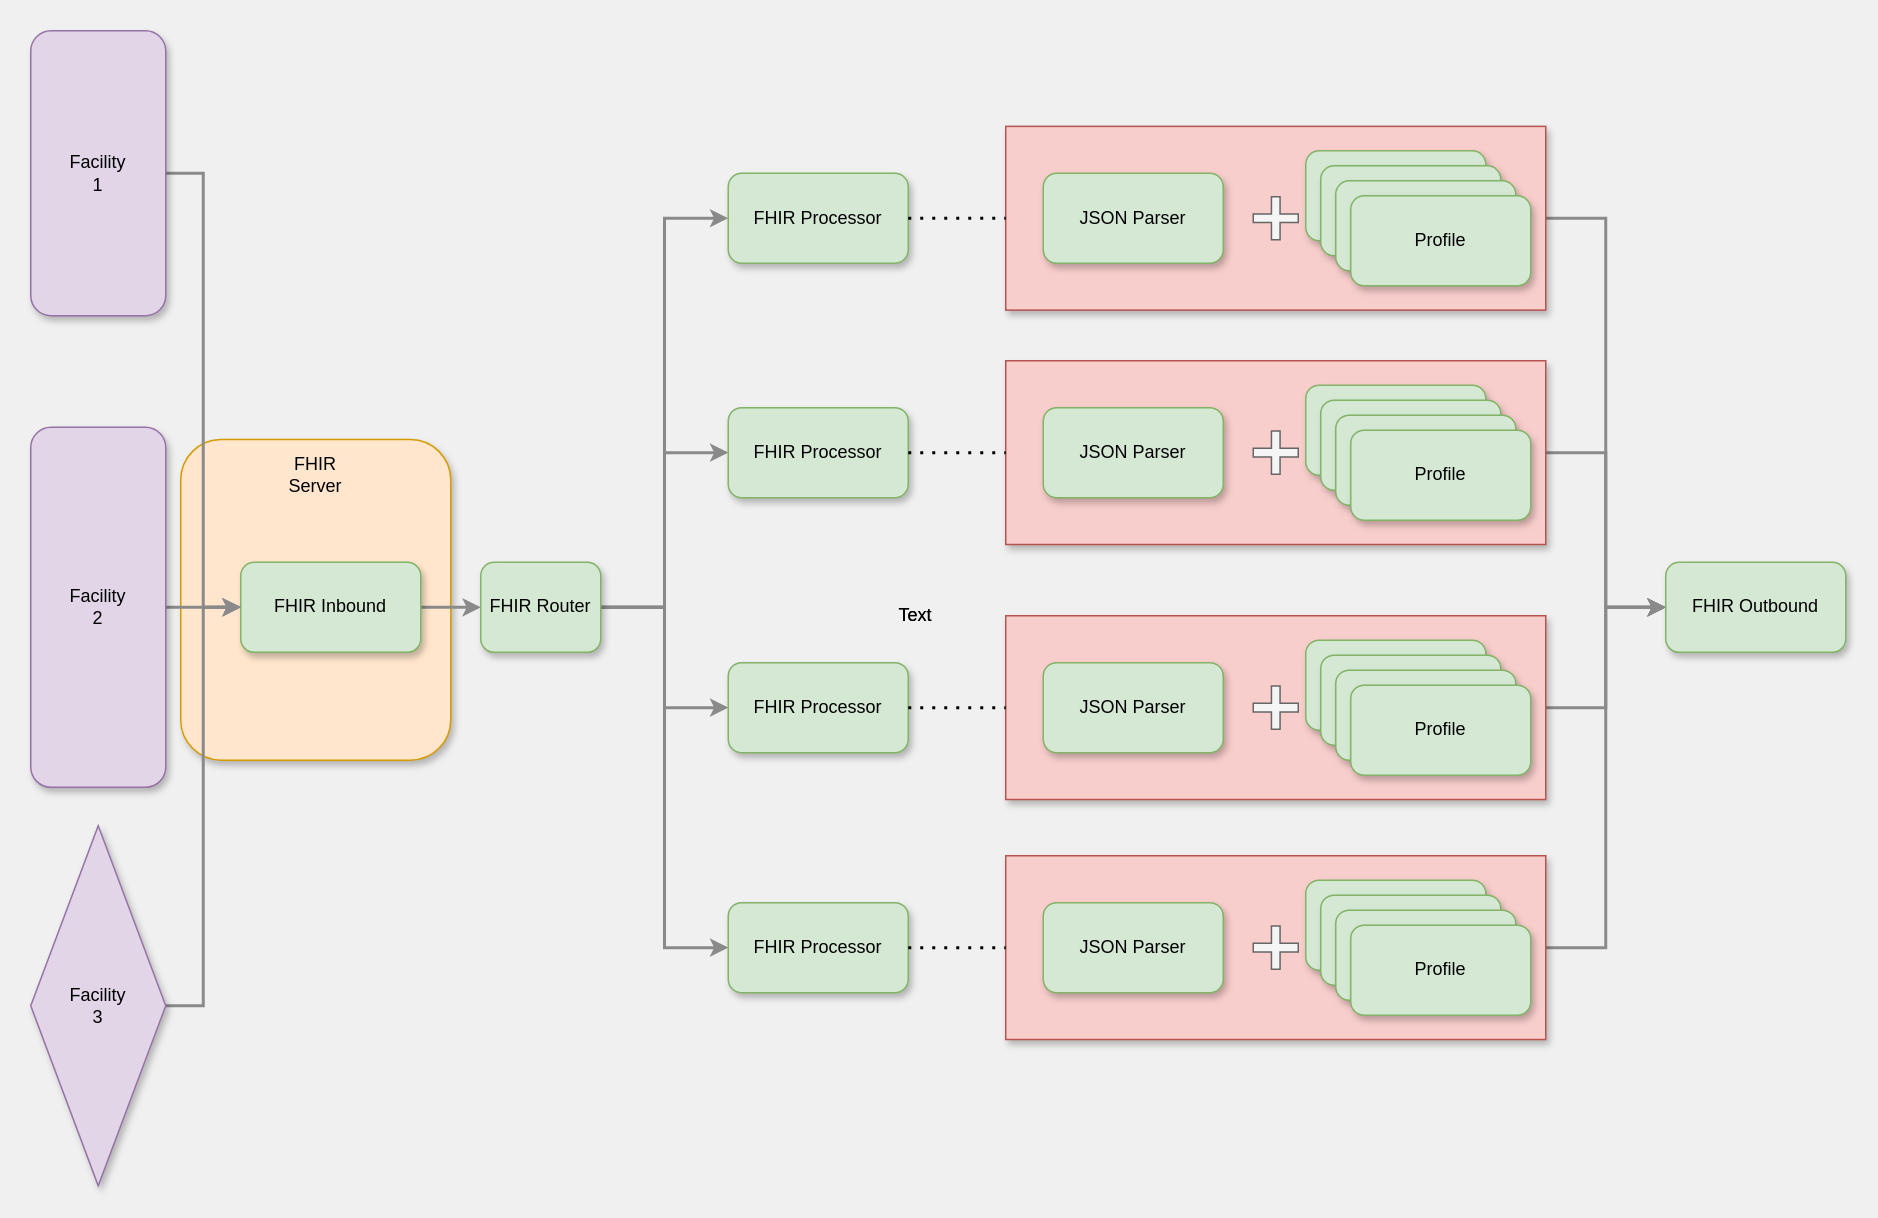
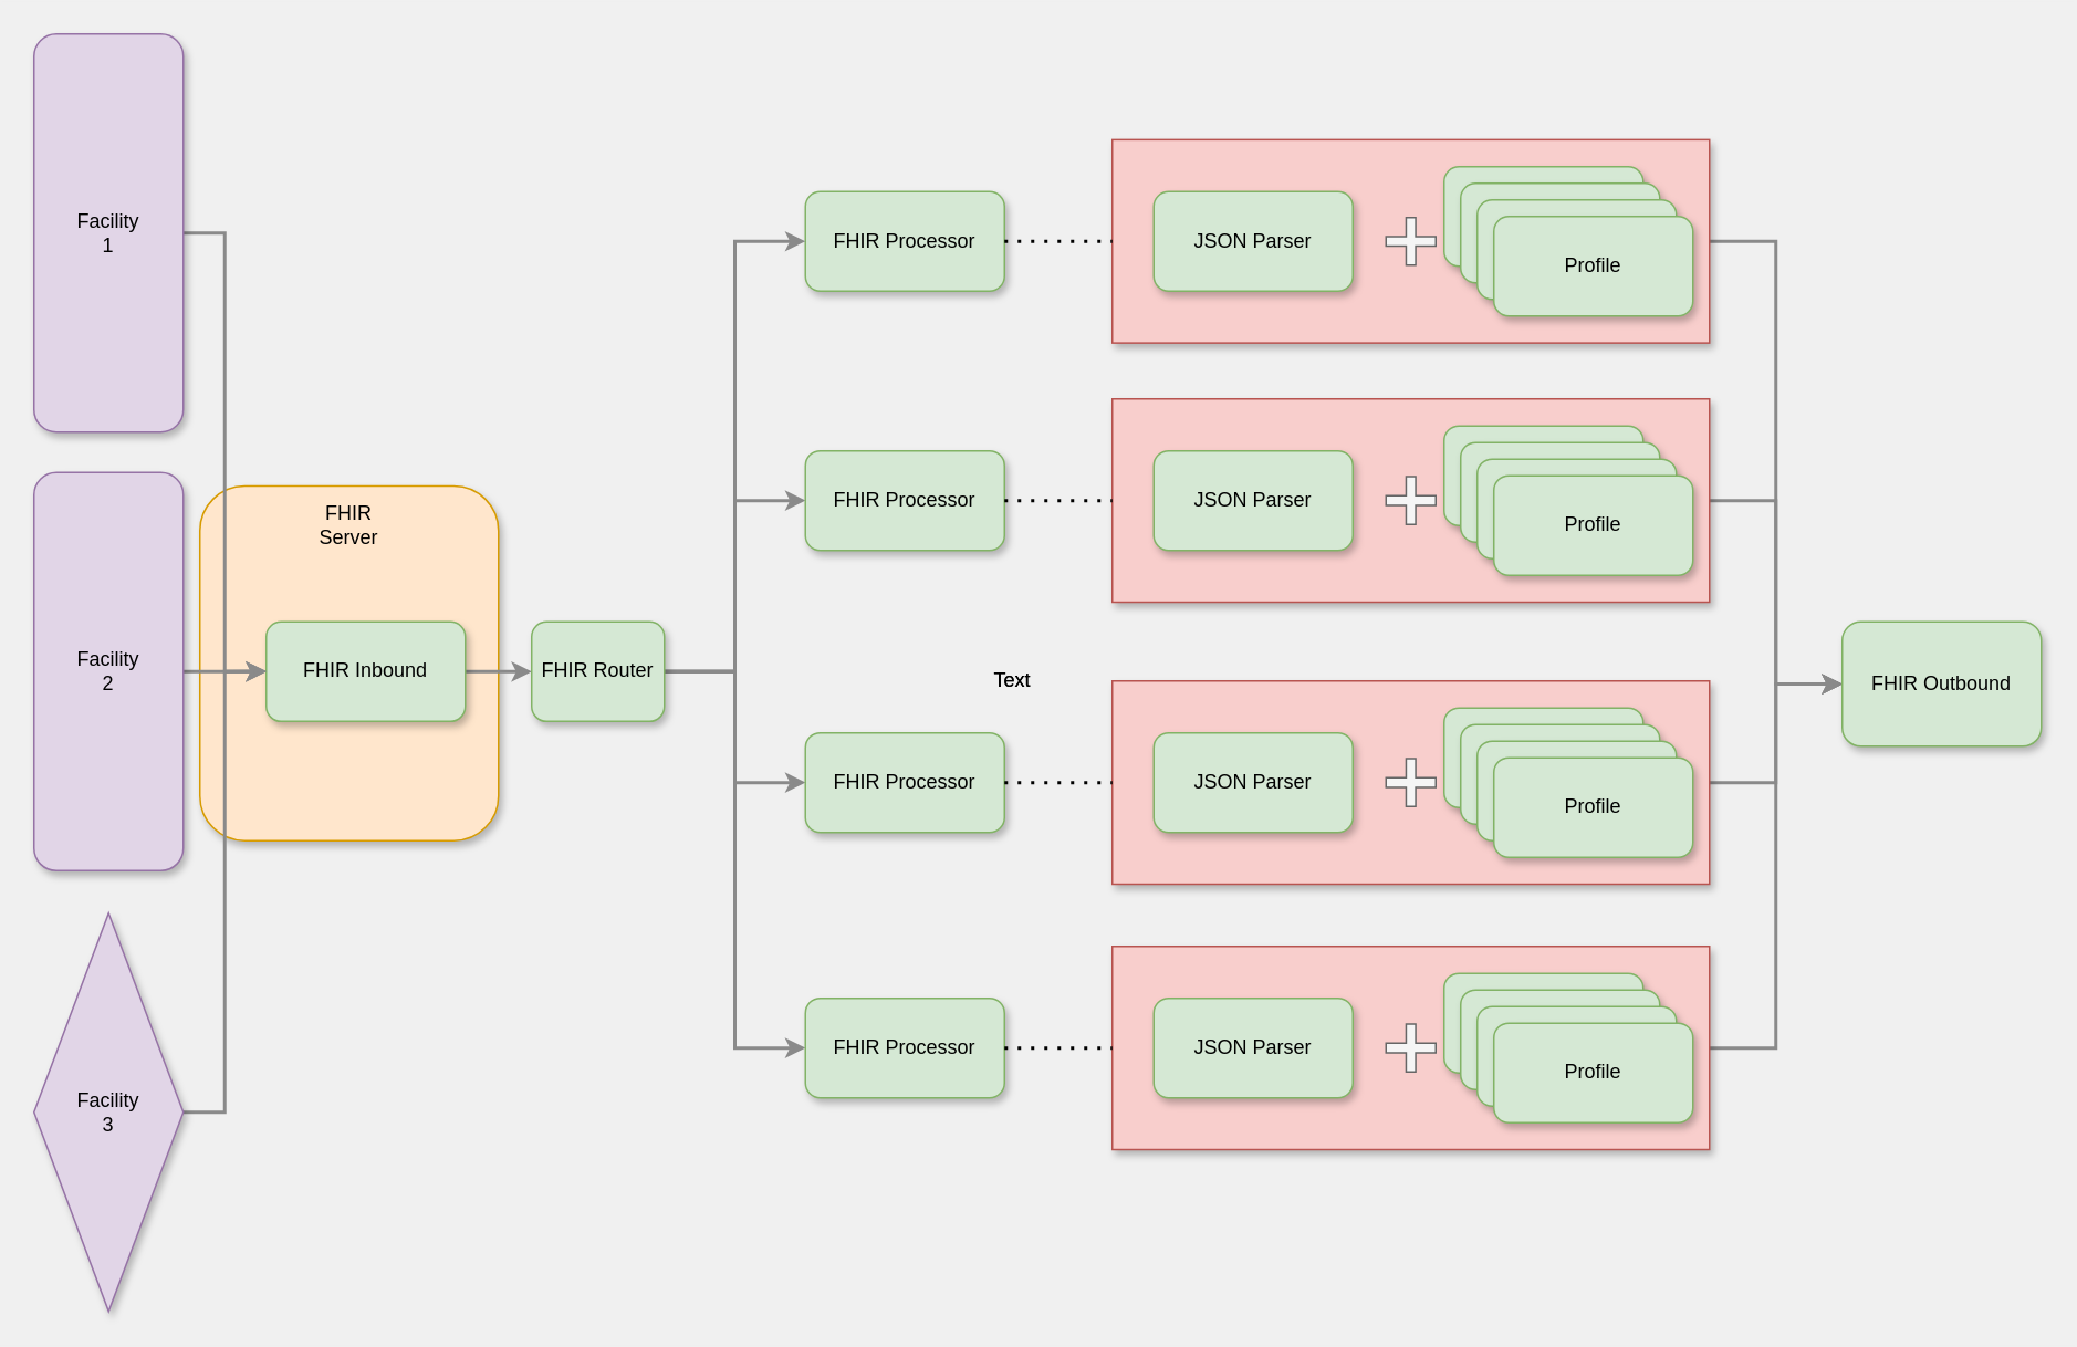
- <mxCell id="13" value="Facility&lt;br&gt;1" style="rounded=1;whiteSpace=wrap;html=1;fillColor=#e1d5e7;shadow=1;strokeColor=#9673a6;" vertex="1" parent="1"><mxGeometry x="20" y="20" width="90" height="190" as="geometry" /></mxCell>
+ <mxCell id="13" value="Facility&lt;br&gt;1" style="rounded=1;whiteSpace=wrap;html=1;fillColor=#e1d5e7;shadow=1;strokeColor=#9673a6;" vertex="1" parent="1"><mxGeometry x="20" y="20" width="90" height="240" as="geometry" /></mxCell>
- <mxCell id="60" value="FHIR Outbound" style="rounded=1;whiteSpace=wrap;html=1;fillColor=#d5e8d4;strokeColor=#82b366;shadow=1;" vertex="1" parent="1"><mxGeometry x="1110" y="374.38" width="120" height="60" as="geometry" /></mxCell>
+ <mxCell id="60" value="FHIR Outbound" style="rounded=1;whiteSpace=wrap;html=1;fillColor=#d5e8d4;strokeColor=#82b366;shadow=1;" vertex="1" parent="1"><mxGeometry x="1110" y="374.38" width="120" height="75" as="geometry" /></mxCell>
